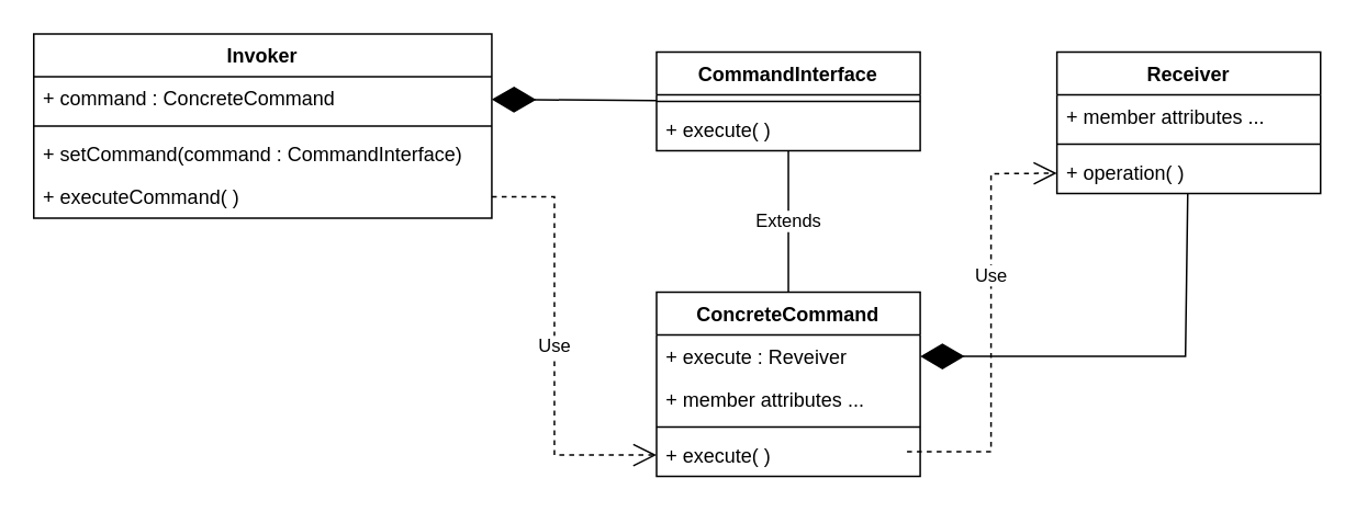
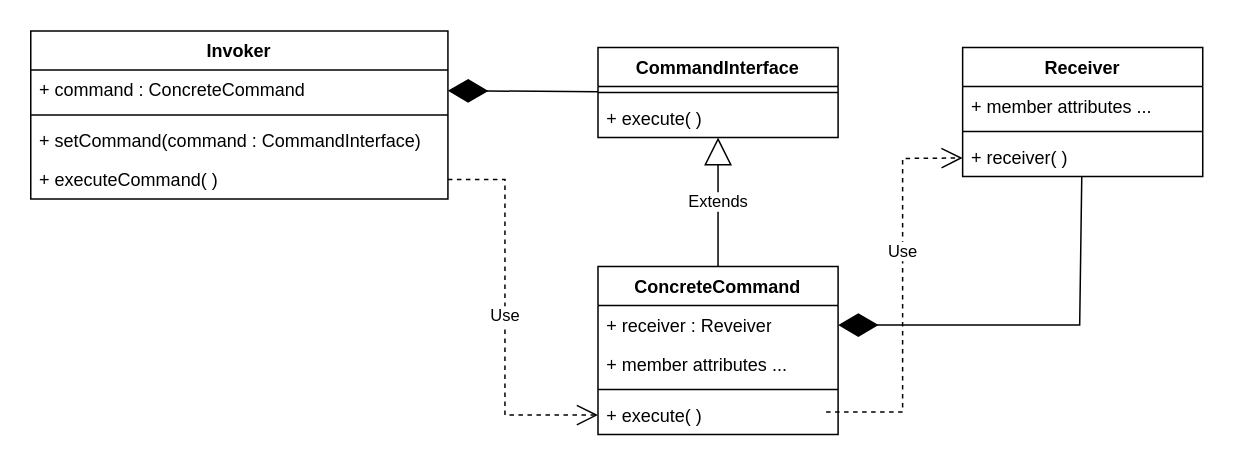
- <mxCell id="15" value="Extends" style="endArrow=none;endSize=16;endFill=0;html=1;rounded=0;exitX=0.5;exitY=0;exitDx=0;exitDy=0;" parent="1" source="5" target="2" edge="1"><mxGeometry width="160" relative="1" as="geometry"><mxPoint x="287" y="135" as="sourcePoint" /><mxPoint x="447" y="135" as="targetPoint" /></mxGeometry></mxCell>
+ <mxCell id="15" value="Extends" style="endArrow=block;endSize=16;endFill=0;html=1;rounded=0;exitX=0.5;exitY=0;exitDx=0;exitDy=0;" parent="1" source="5" target="2" edge="1"><mxGeometry width="160" relative="1" as="geometry"><mxPoint x="287" y="135" as="sourcePoint" /><mxPoint x="447" y="135" as="targetPoint" /></mxGeometry></mxCell>
- <mxCell id="13" value="+ operation( )&amp;nbsp;" style="text;strokeColor=none;fillColor=none;align=left;verticalAlign=top;spacingLeft=4;spacingRight=4;overflow=hidden;rotatable=0;points=[[0,0.5],[1,0.5]];portConstraint=eastwest;whiteSpace=wrap;html=1;" parent="10" vertex="1"><mxGeometry y="60" width="160" height="26" as="geometry" /></mxCell>
+ <mxCell id="13" value="+ receiver( )&amp;nbsp;" style="text;strokeColor=none;fillColor=none;align=left;verticalAlign=top;spacingLeft=4;spacingRight=4;overflow=hidden;rotatable=0;points=[[0,0.5],[1,0.5]];portConstraint=eastwest;whiteSpace=wrap;html=1;" parent="10" vertex="1"><mxGeometry y="60" width="160" height="26" as="geometry" /></mxCell>
- <mxCell id="6" value="+ execute : Reveiver" style="text;strokeColor=none;fillColor=none;align=left;verticalAlign=top;spacingLeft=4;spacingRight=4;overflow=hidden;rotatable=0;points=[[0,0.5],[1,0.5]];portConstraint=eastwest;whiteSpace=wrap;html=1;" parent="5" vertex="1"><mxGeometry y="26" width="160" height="26" as="geometry" /></mxCell>
+ <mxCell id="6" value="+ receiver : Reveiver" style="text;strokeColor=none;fillColor=none;align=left;verticalAlign=top;spacingLeft=4;spacingRight=4;overflow=hidden;rotatable=0;points=[[0,0.5],[1,0.5]];portConstraint=eastwest;whiteSpace=wrap;html=1;" parent="5" vertex="1"><mxGeometry y="26" width="160" height="26" as="geometry" /></mxCell>
